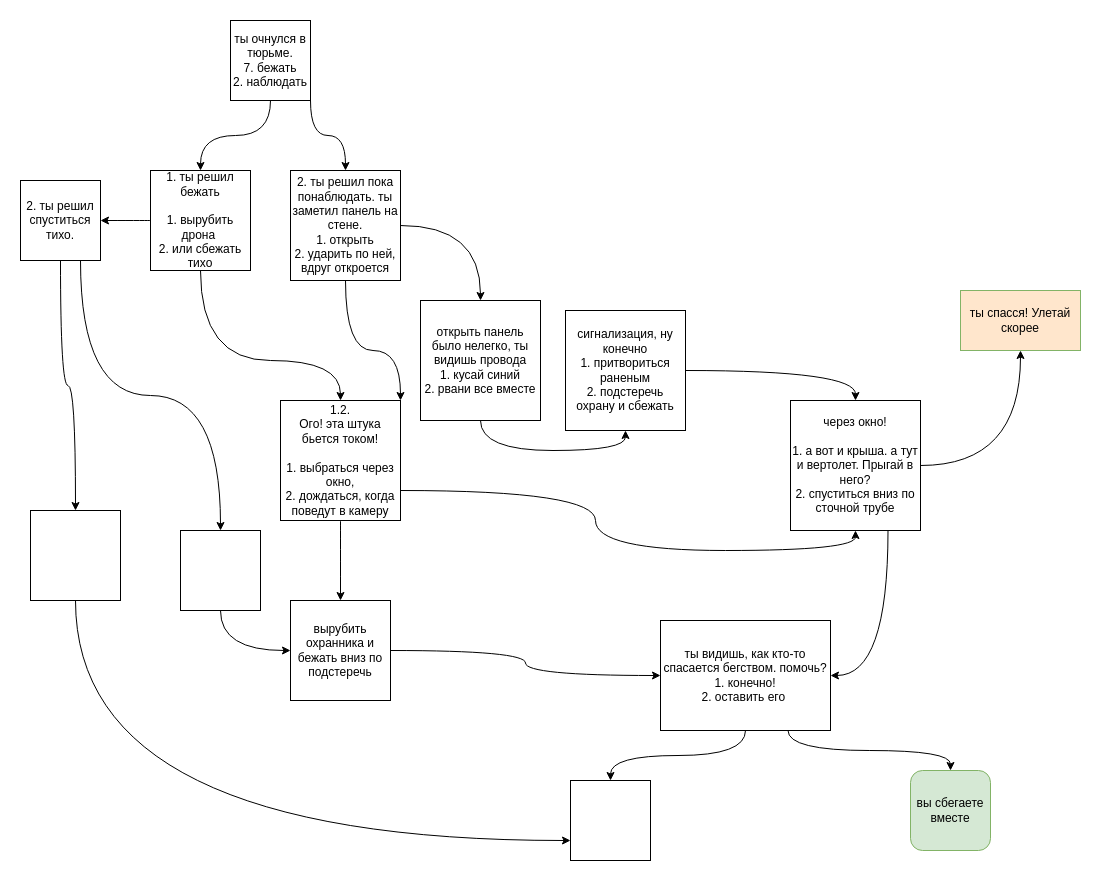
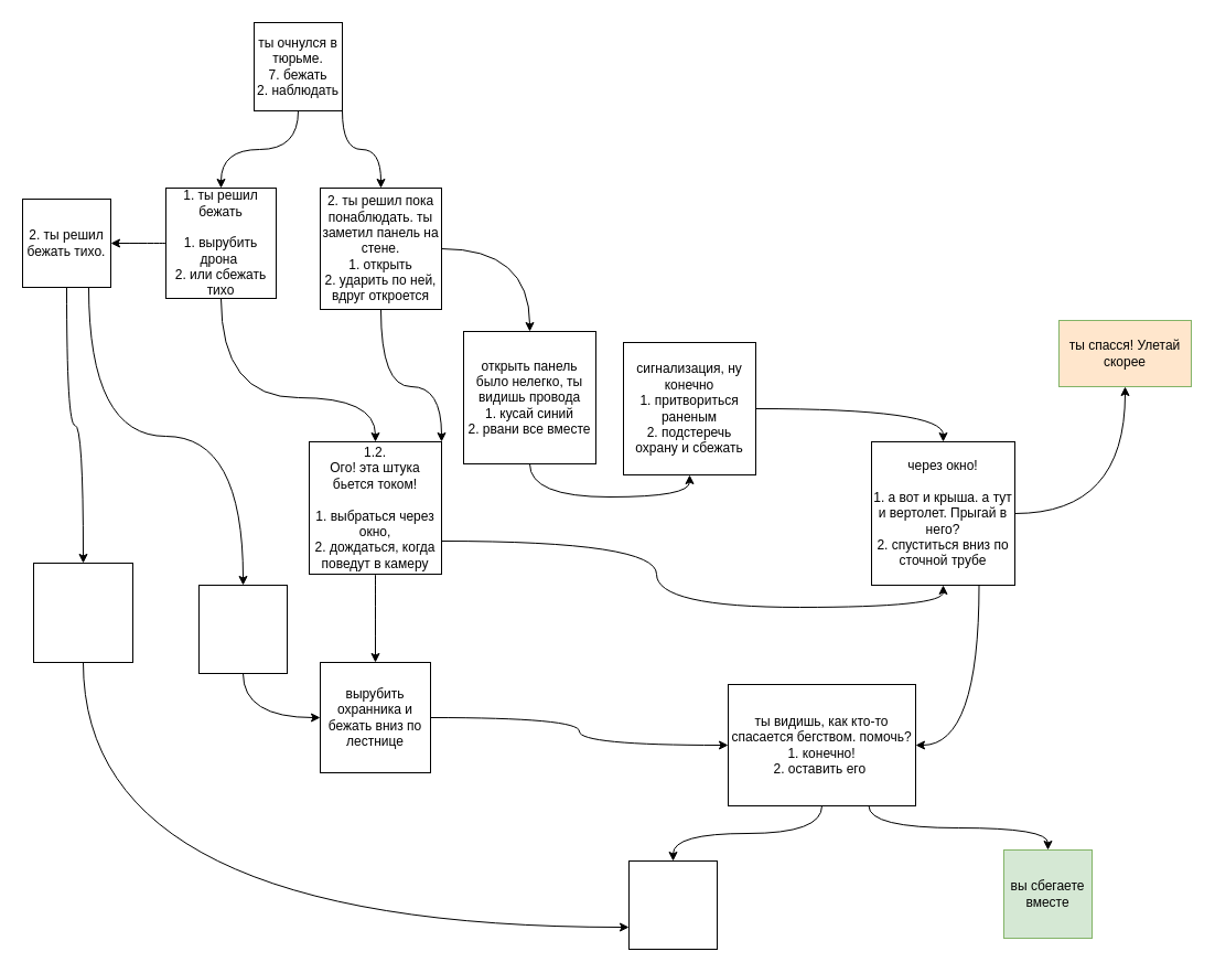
- <mxCell id="7" value="2. ты решил спуститься тихо." style="whiteSpace=wrap;html=1;aspect=fixed;" vertex="1" parent="1"><mxGeometry y="180" width="80" height="80" as="geometry" x="20" /></mxCell>
+ <mxCell id="7" value="2. ты решил бежать тихо." style="whiteSpace=wrap;html=1;aspect=fixed;" vertex="1" parent="1"><mxGeometry y="180" width="80" height="80" as="geometry" x="20" /></mxCell>
- <mxCell id="26" value="вырубить охранника и бежать вниз по подстеречь" style="whiteSpace=wrap;html=1;aspect=fixed;" vertex="1" parent="1"><mxGeometry x="290" y="600" width="100" height="100" as="geometry" /></mxCell>
+ <mxCell id="26" value="вырубить охранника и бежать вниз по лестнице" style="whiteSpace=wrap;html=1;aspect=fixed;" vertex="1" parent="1"><mxGeometry x="290" y="600" width="100" height="100" as="geometry" /></mxCell>
- <mxCell id="35" value="вы сбегаете вместе" style="whiteSpace=wrap;html=1;aspect=fixed;fillColor=#d5e8d4;strokeColor=#82b366;rounded=1;" vertex="1" parent="1"><mxGeometry x="910" y="770" width="80" height="80" as="geometry" /></mxCell>
+ <mxCell id="35" value="вы сбегаете вместе" style="whiteSpace=wrap;html=1;aspect=fixed;fillColor=#d5e8d4;strokeColor=#82b366;" vertex="1" parent="1"><mxGeometry x="910" y="770" width="80" height="80" as="geometry" /></mxCell>
